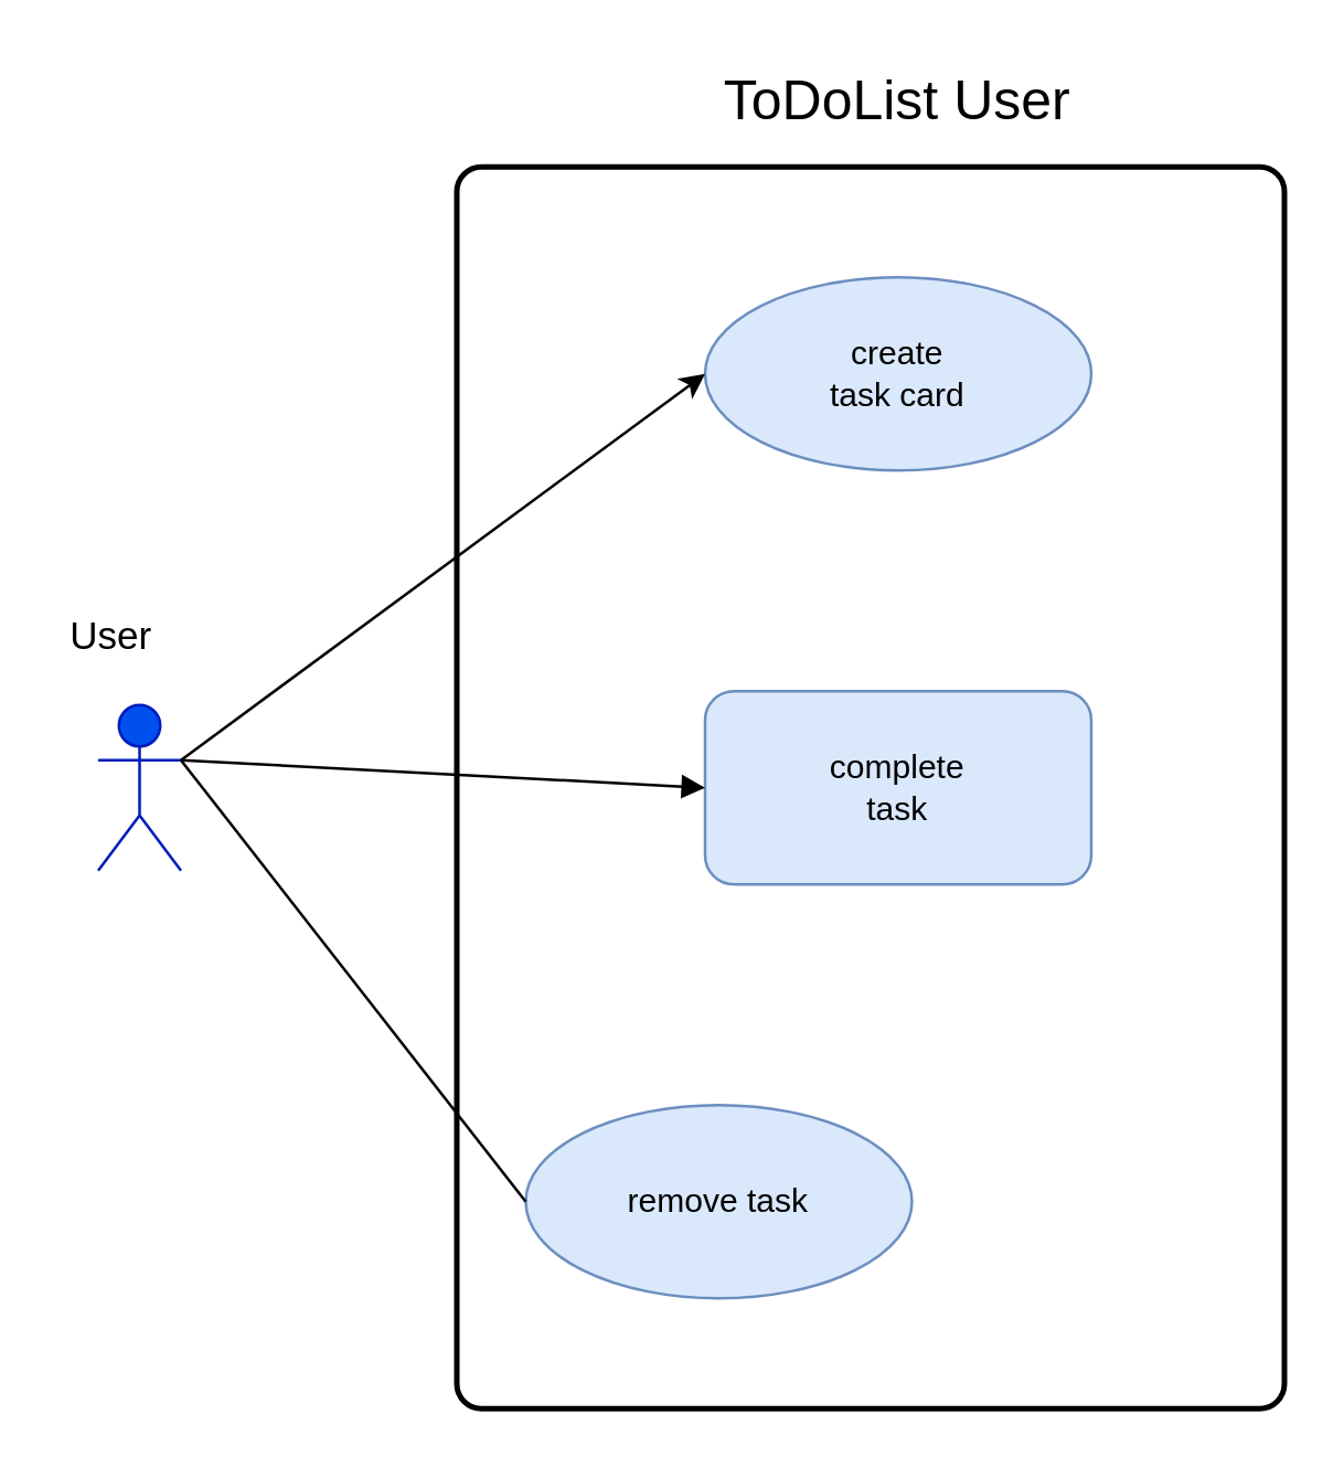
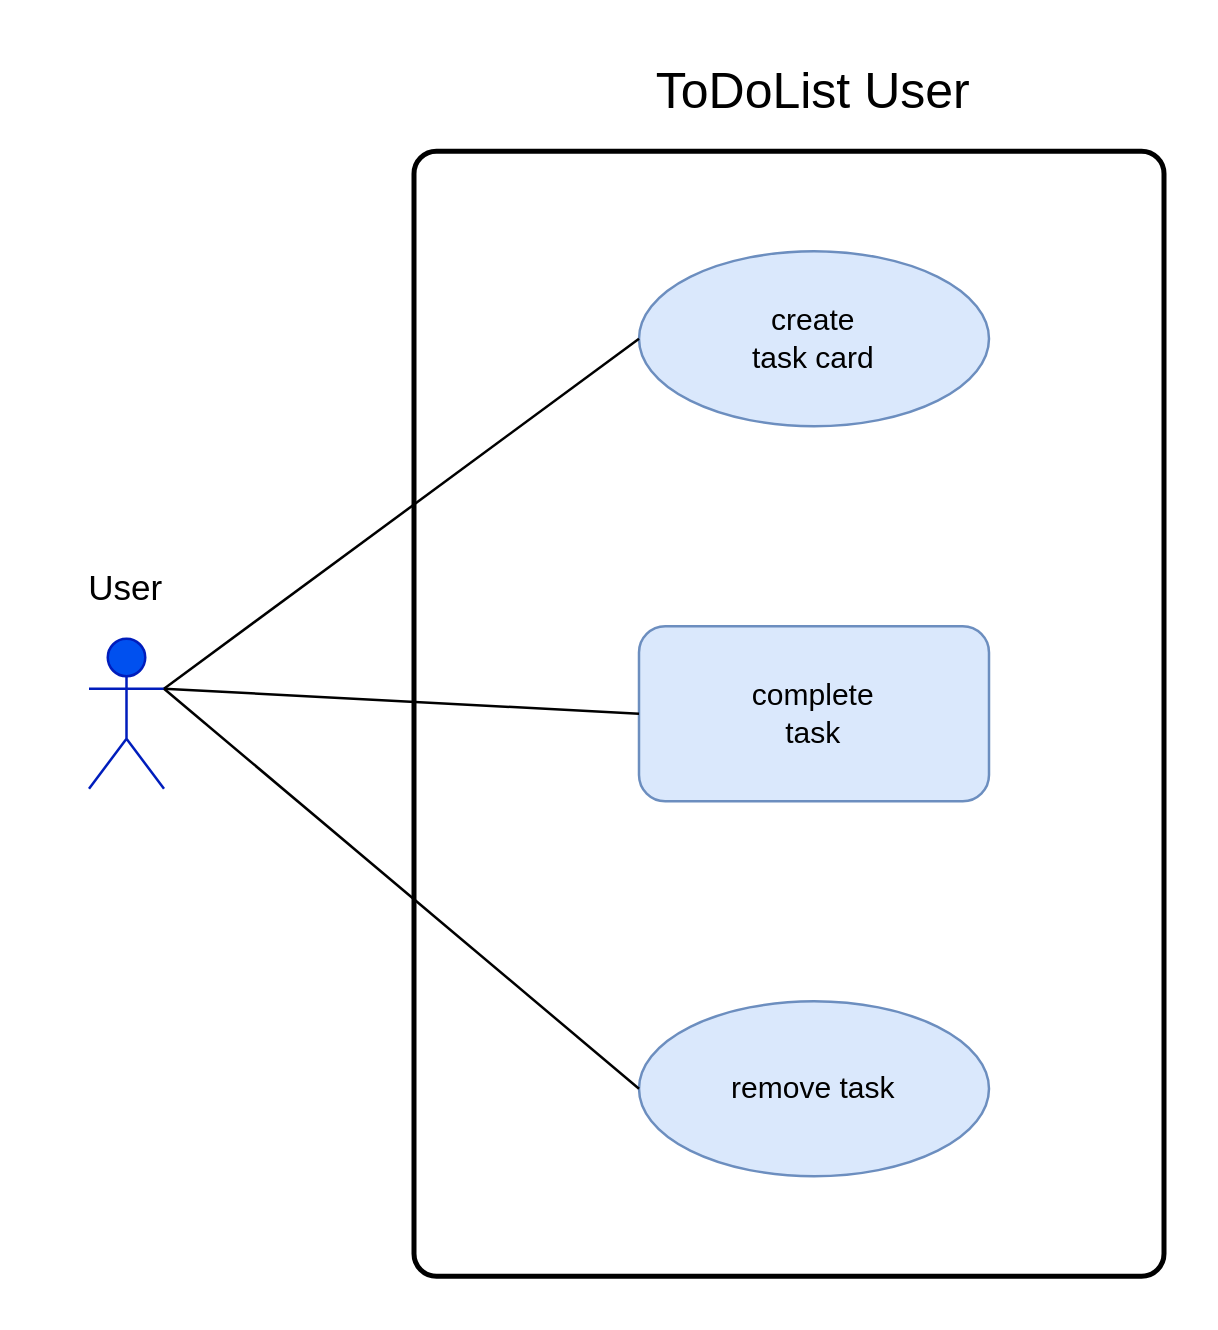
- <mxCell id="7" value="" style="endArrow=classic;html=1;rounded=0;exitX=1;exitY=0.333;exitDx=0;exitDy=0;exitPerimeter=0;entryX=0;entryY=0.5;entryDx=0;entryDy=0;" edge="1" parent="1" source="2" target="4"><mxGeometry width="50" height="50" relative="1" as="geometry"><mxPoint x="-15" y="180" as="sourcePoint" /><mxPoint x="35" y="130" as="targetPoint" /></mxGeometry></mxCell>
+ <mxCell id="7" value="" style="endArrow=none;html=1;rounded=0;exitX=1;exitY=0.333;exitDx=0;exitDy=0;exitPerimeter=0;entryX=0;entryY=0.5;entryDx=0;entryDy=0;" edge="1" parent="1" source="2" target="4"><mxGeometry width="50" height="50" relative="1" as="geometry"><mxPoint x="-15" y="180" as="sourcePoint" /><mxPoint x="35" y="130" as="targetPoint" /></mxGeometry></mxCell>
- <mxCell id="11" value="User" style="text;html=1;strokeColor=none;fillColor=none;align=center;verticalAlign=middle;whiteSpace=wrap;rounded=0;fontSize=14;" vertex="1" parent="1"><mxGeometry x="10" y="215" width="60" height="30" as="geometry" /></mxCell>
+ <mxCell id="11" value="User" style="text;html=1;strokeColor=none;fillColor=none;align=center;verticalAlign=middle;whiteSpace=wrap;rounded=0;fontSize=14;" vertex="1" parent="1"><mxGeometry x="20" y="220" width="60" height="30" as="geometry" /></mxCell>
- <mxCell id="8" value="" style="endArrow=block;html=1;rounded=0;exitX=1;exitY=0.333;exitDx=0;exitDy=0;exitPerimeter=0;entryX=0;entryY=0.5;entryDx=0;entryDy=0;" edge="1" parent="1" source="2" target="5"><mxGeometry width="50" height="50" relative="1" as="geometry"><mxPoint x="-65" y="440" as="sourcePoint" /><mxPoint x="-15" y="390" as="targetPoint" /></mxGeometry></mxCell>
+ <mxCell id="8" value="" style="endArrow=none;html=1;rounded=0;exitX=1;exitY=0.333;exitDx=0;exitDy=0;exitPerimeter=0;entryX=0;entryY=0.5;entryDx=0;entryDy=0;" edge="1" parent="1" source="2" target="5"><mxGeometry width="50" height="50" relative="1" as="geometry"><mxPoint x="-65" y="440" as="sourcePoint" /><mxPoint x="-15" y="390" as="targetPoint" /></mxGeometry></mxCell>
- <mxCell id="6" value="remove task" style="ellipse;whiteSpace=wrap;html=1;fillColor=#dae8fc;strokeColor=#6c8ebf;" vertex="1" parent="1"><mxGeometry x="190" y="400" width="140" height="70" as="geometry" /></mxCell>
+ <mxCell id="6" value="remove task" style="ellipse;whiteSpace=wrap;html=1;fillColor=#dae8fc;strokeColor=#6c8ebf;" vertex="1" parent="1"><mxGeometry x="255" y="400" width="140" height="70" as="geometry" /></mxCell>
